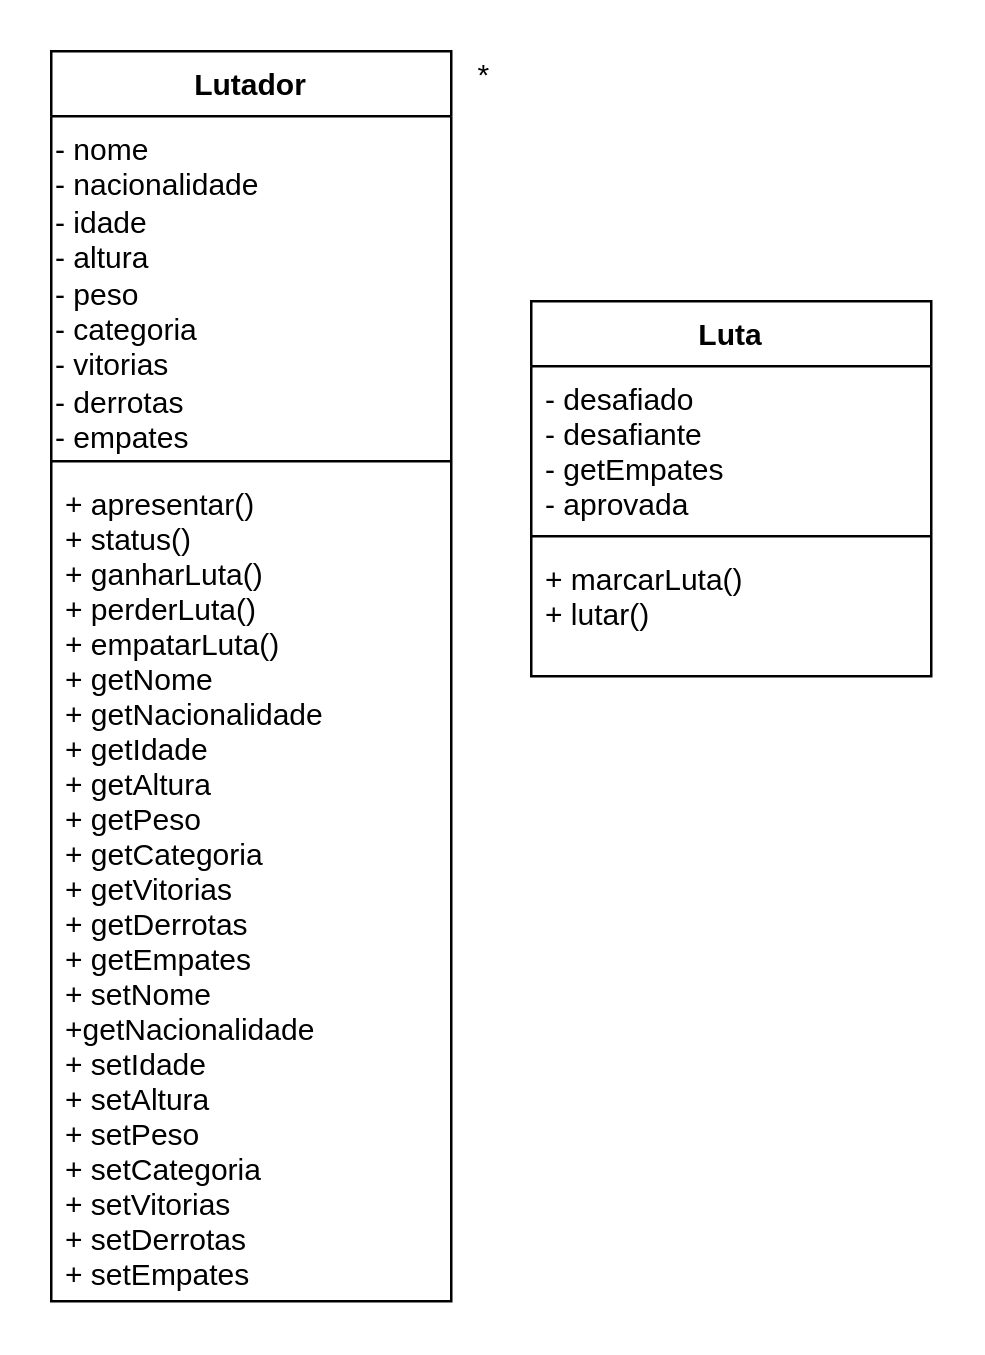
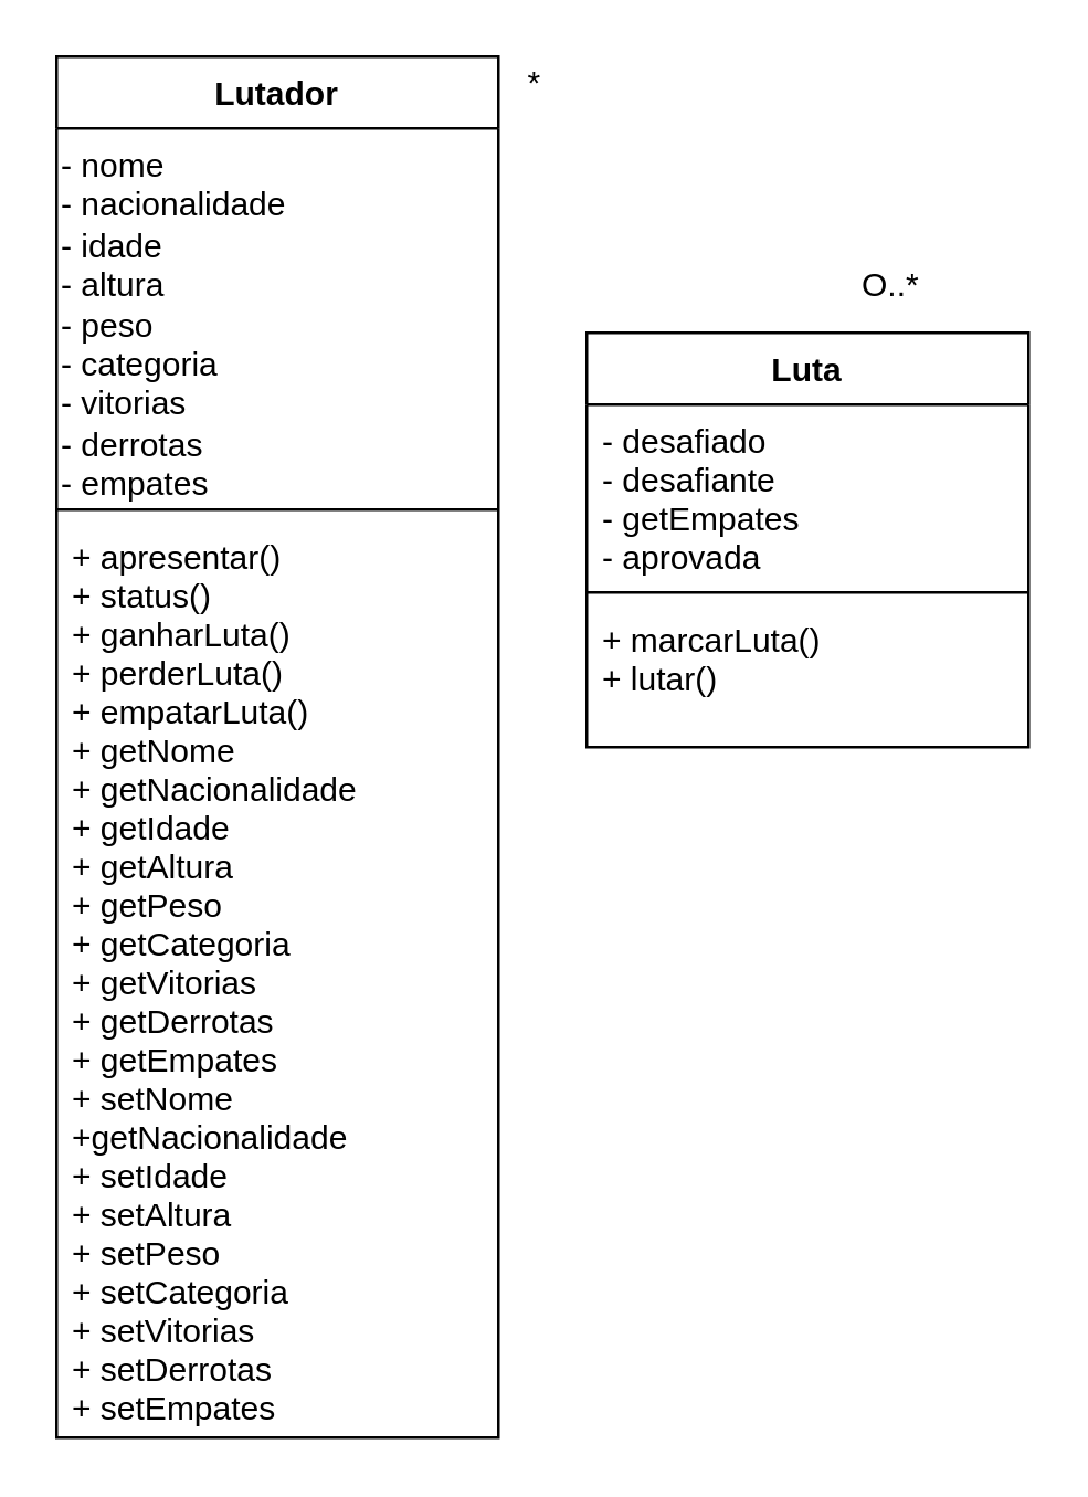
+ <mxCell id="11" value="O..*" style="text;html=1;resizable=0;points=[];autosize=1;align=left;verticalAlign=top;spacingTop=-4;" vertex="1" parent="1"><mxGeometry x="310" y="93" width="40" height="20" as="geometry" /></mxCell>
